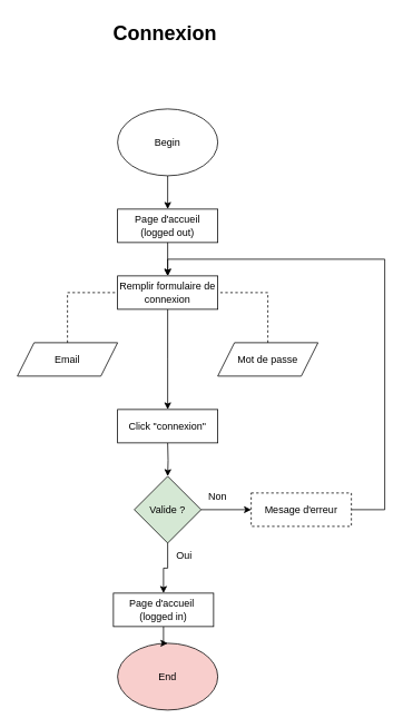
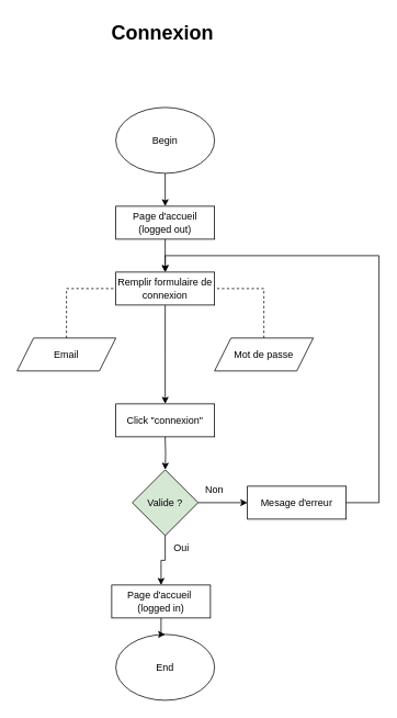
- <mxCell id="20" value="Mesage d'erreur" style="rounded=0;whiteSpace=wrap;html=1;dashed=1;" vertex="1" parent="1"><mxGeometry x="300" y="590" width="120" height="40" as="geometry" /></mxCell>
+ <mxCell id="20" value="Mesage d'erreur" style="rounded=0;whiteSpace=wrap;html=1;" vertex="1" parent="1"><mxGeometry x="300" y="590" width="120" height="40" as="geometry" /></mxCell>
- <mxCell id="4" value="End" style="ellipse;whiteSpace=wrap;html=1;fillColor=#f8cecc;" vertex="1" parent="1"><mxGeometry x="140" y="770" width="120" height="80" as="geometry" /></mxCell>
+ <mxCell id="4" value="End" style="ellipse;whiteSpace=wrap;html=1;" vertex="1" parent="1"><mxGeometry x="140" y="770" width="120" height="80" as="geometry" /></mxCell>
